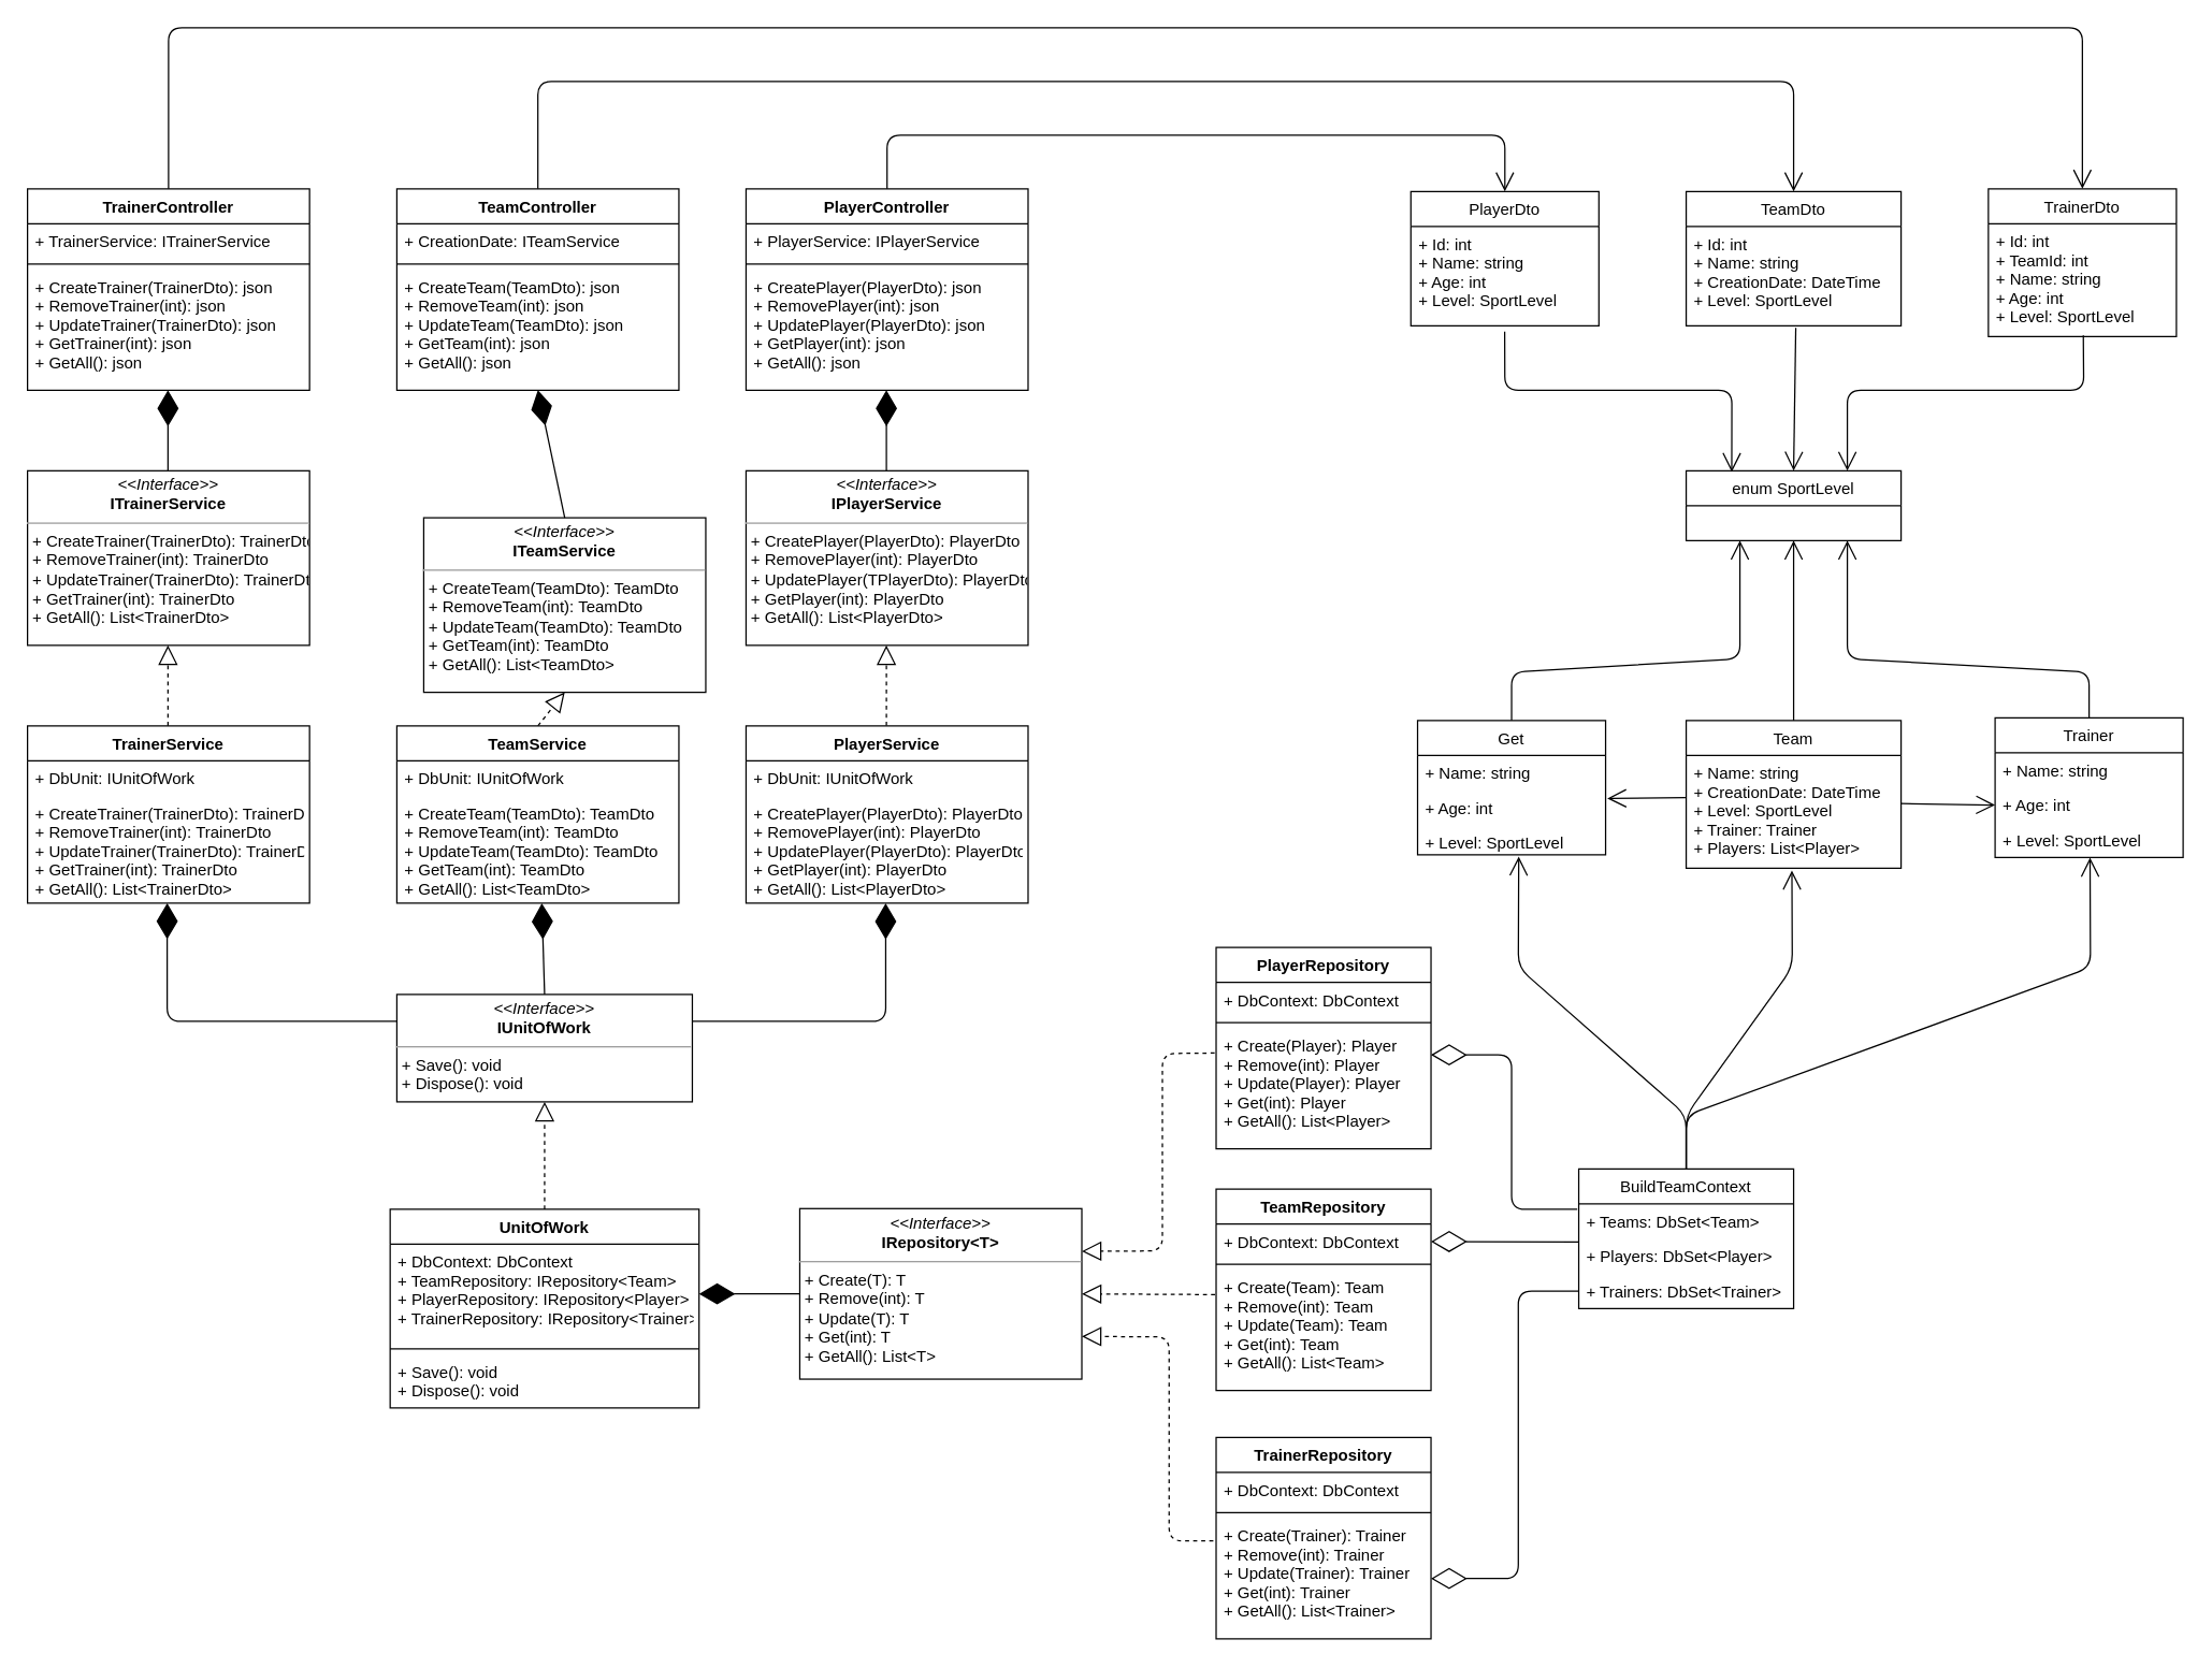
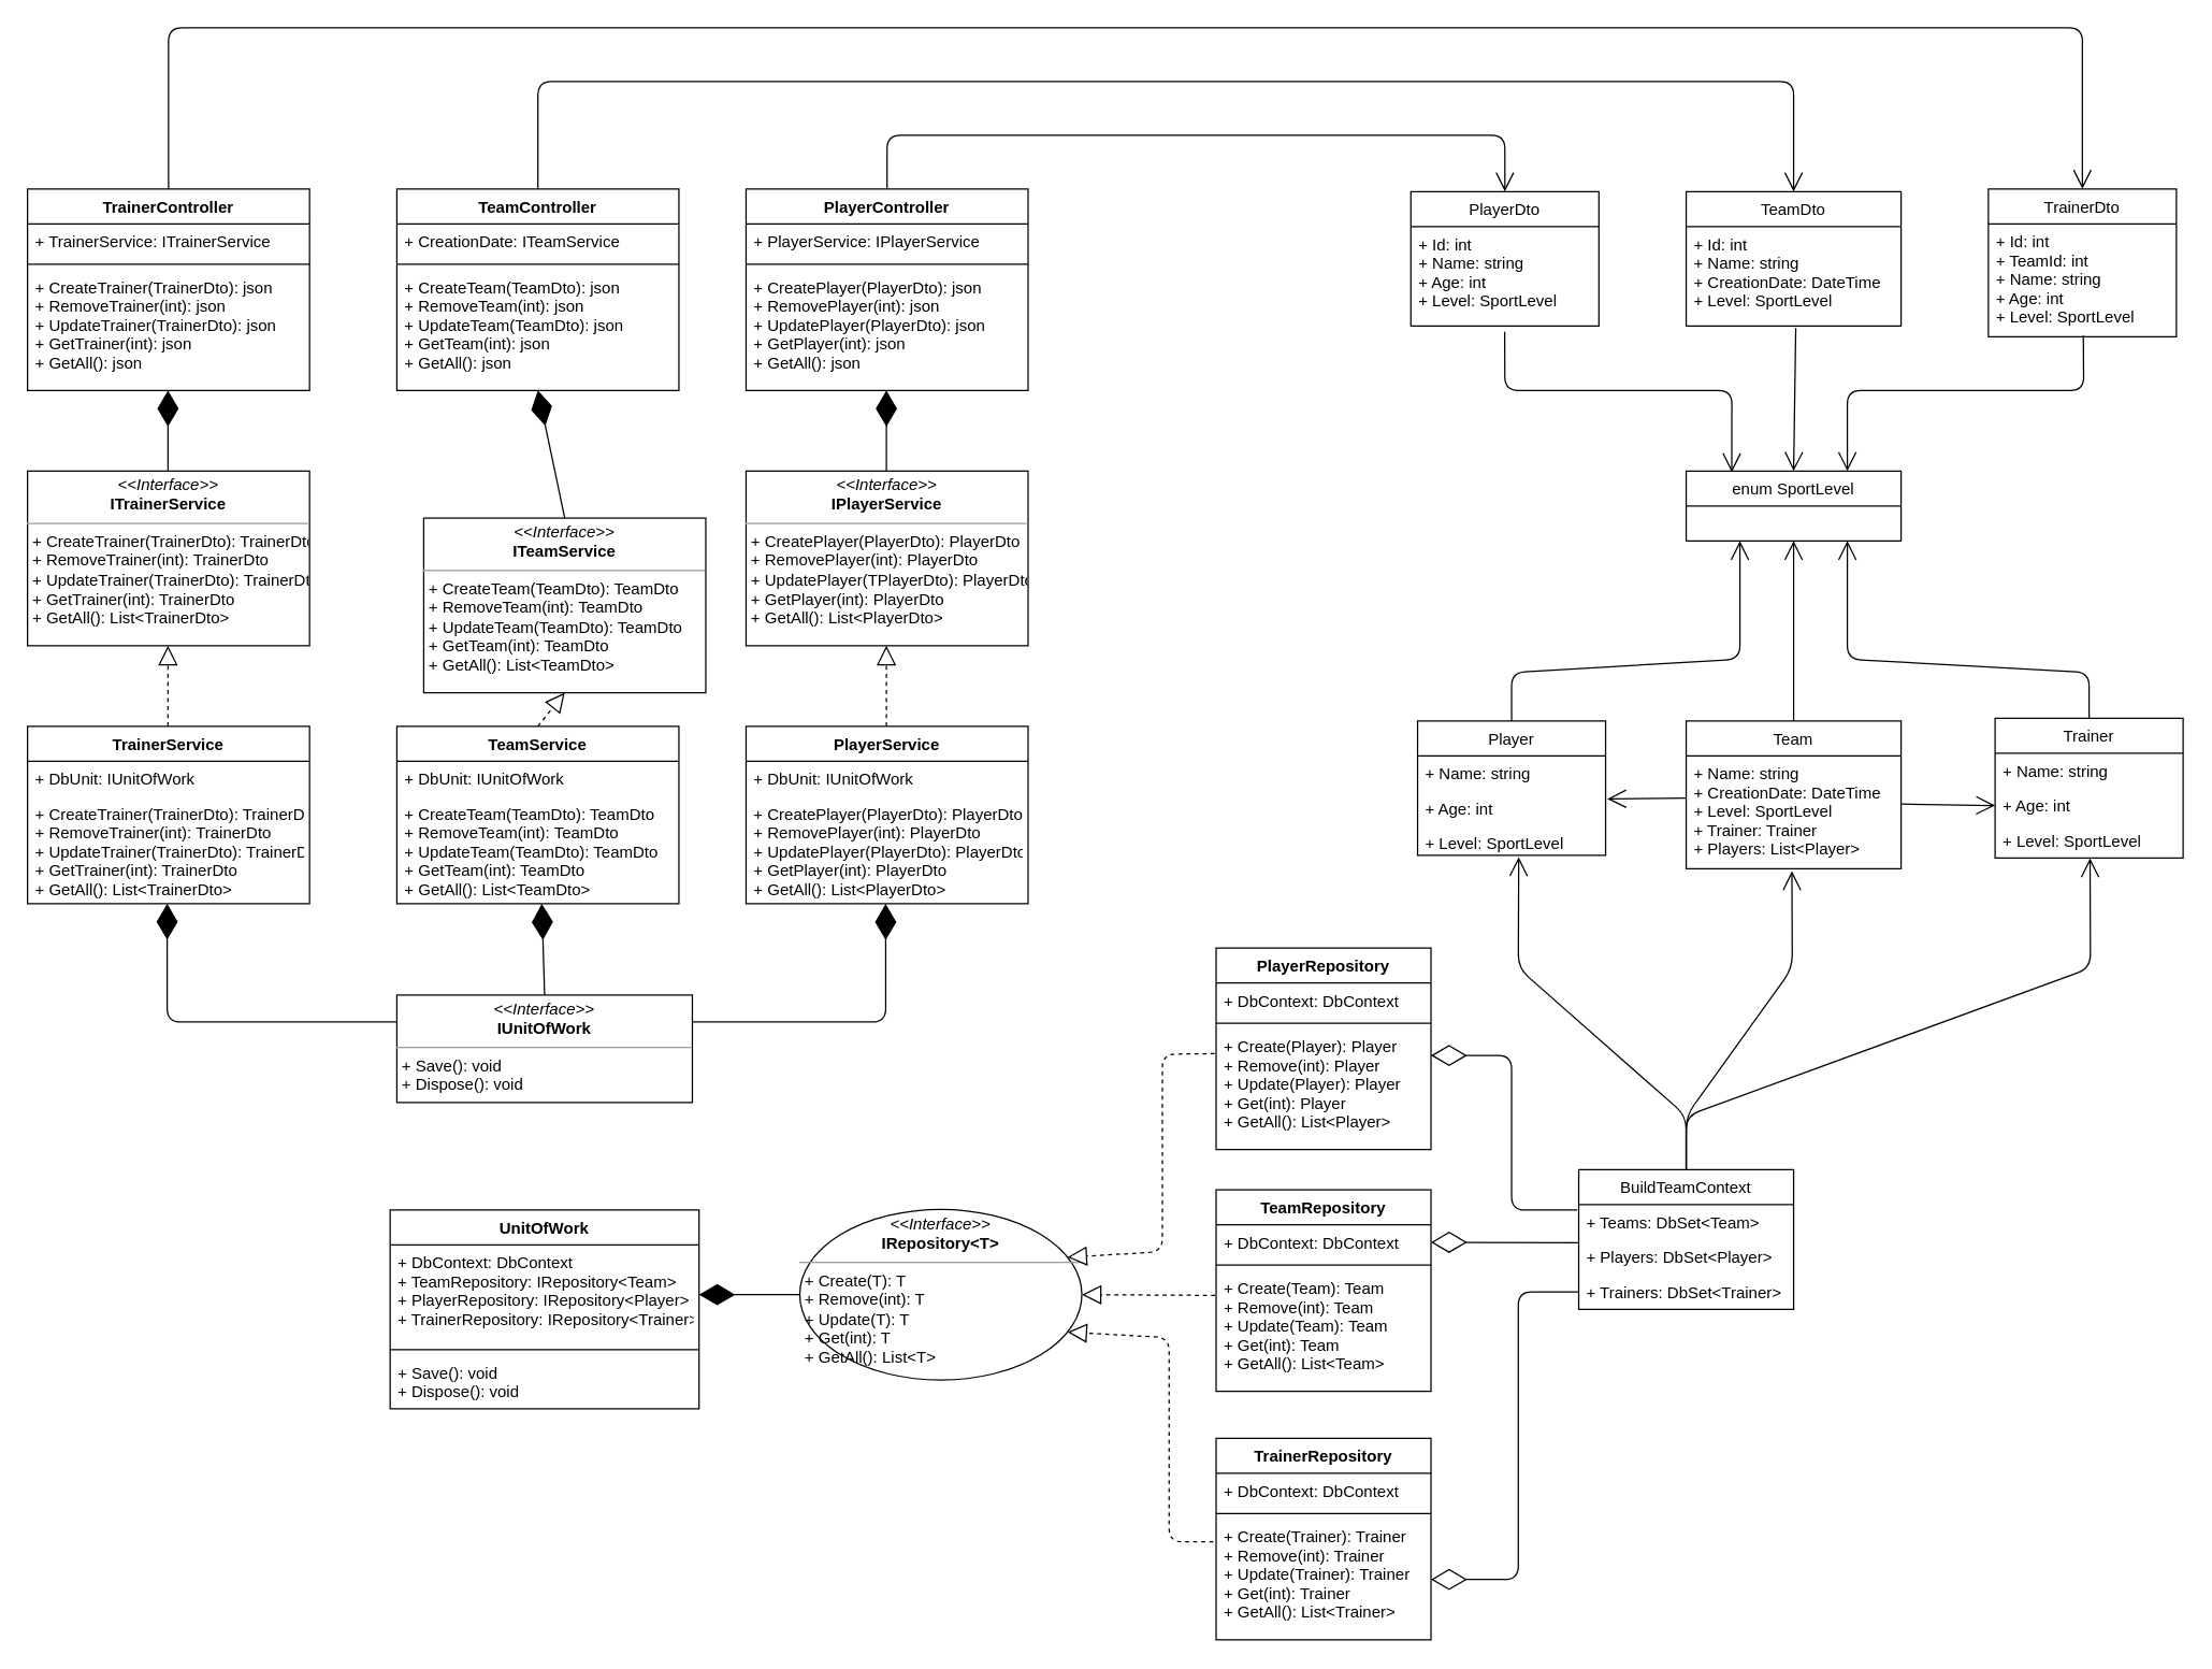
- <mxCell id="60" value="Get" style="swimlane;fontStyle=0;childLayout=stackLayout;horizontal=1;startSize=26;fillColor=none;horizontalStack=0;resizeParent=1;resizeParentMax=0;resizeLast=0;collapsible=1;marginBottom=0;" vertex="1" parent="1"><mxGeometry x="1055" y="536" width="140" height="100" as="geometry" /></mxCell>
+ <mxCell id="60" value="Player" style="swimlane;fontStyle=0;childLayout=stackLayout;horizontal=1;startSize=26;fillColor=none;horizontalStack=0;resizeParent=1;resizeParentMax=0;resizeLast=0;collapsible=1;marginBottom=0;" vertex="1" parent="1"><mxGeometry x="1055" y="536" width="140" height="100" as="geometry" /></mxCell>
- <mxCell id="7" value="" style="endArrow=block;dashed=1;endFill=0;endSize=12;html=1;entryX=0.5;entryY=1;entryDx=0;entryDy=0;exitX=0.5;exitY=0;exitDx=0;exitDy=0;" edge="1" parent="1" source="31" target="5"><mxGeometry width="160" relative="1" as="geometry"><mxPoint x="399.5" y="824" as="sourcePoint" /><mxPoint x="399.5" y="770" as="targetPoint" /></mxGeometry></mxCell>
- <mxCell id="8" value="&lt;p style=&quot;margin: 0px ; margin-top: 4px ; text-align: center&quot;&gt;&lt;i&gt;&amp;lt;&amp;lt;Interface&amp;gt;&amp;gt;&lt;/i&gt;&lt;br&gt;&lt;b&gt;IRepository&amp;lt;T&amp;gt;&lt;/b&gt;&lt;/p&gt;&lt;hr size=&quot;1&quot;&gt;&lt;p style=&quot;margin: 0px ; margin-left: 4px&quot;&gt;+ Create(T): T&lt;/p&gt;&lt;p style=&quot;margin: 0px ; margin-left: 4px&quot;&gt;+ Remove(int): T&lt;/p&gt;&lt;p style=&quot;margin: 0px ; margin-left: 4px&quot;&gt;+ Update(T): T&lt;/p&gt;&lt;p style=&quot;margin: 0px ; margin-left: 4px&quot;&gt;+ Get(int): T&lt;/p&gt;&lt;p style=&quot;margin: 0px ; margin-left: 4px&quot;&gt;+ GetAll(): List&amp;lt;T&amp;gt;&lt;/p&gt;" style="verticalAlign=top;align=left;overflow=fill;fontSize=12;fontFamily=Helvetica;html=1;rounded=0;shadow=0;comic=0;labelBackgroundColor=none;strokeWidth=1" vertex="1" parent="1"><mxGeometry x="595" y="899.5" width="210" height="127" as="geometry" /></mxCell>
+ <mxCell id="8" value="&lt;p style=&quot;margin: 0px ; margin-top: 4px ; text-align: center&quot;&gt;&lt;i&gt;&amp;lt;&amp;lt;Interface&amp;gt;&amp;gt;&lt;/i&gt;&lt;br&gt;&lt;b&gt;IRepository&amp;lt;T&amp;gt;&lt;/b&gt;&lt;/p&gt;&lt;hr size=&quot;1&quot;&gt;&lt;p style=&quot;margin: 0px ; margin-left: 4px&quot;&gt;+ Create(T): T&lt;/p&gt;&lt;p style=&quot;margin: 0px ; margin-left: 4px&quot;&gt;+ Remove(int): T&lt;/p&gt;&lt;p style=&quot;margin: 0px ; margin-left: 4px&quot;&gt;+ Update(T): T&lt;/p&gt;&lt;p style=&quot;margin: 0px ; margin-left: 4px&quot;&gt;+ Get(int): T&lt;/p&gt;&lt;p style=&quot;margin: 0px ; margin-left: 4px&quot;&gt;+ GetAll(): List&amp;lt;T&amp;gt;&lt;/p&gt;" style="ellipse;verticalAlign=top;align=left;overflow=fill;fontSize=12;fontFamily=Helvetica;html=1;shadow=0;comic=0;labelBackgroundColor=none;strokeWidth=1;" vertex="1" parent="1"><mxGeometry x="595" y="899.5" width="210" height="127" as="geometry" /></mxCell>
